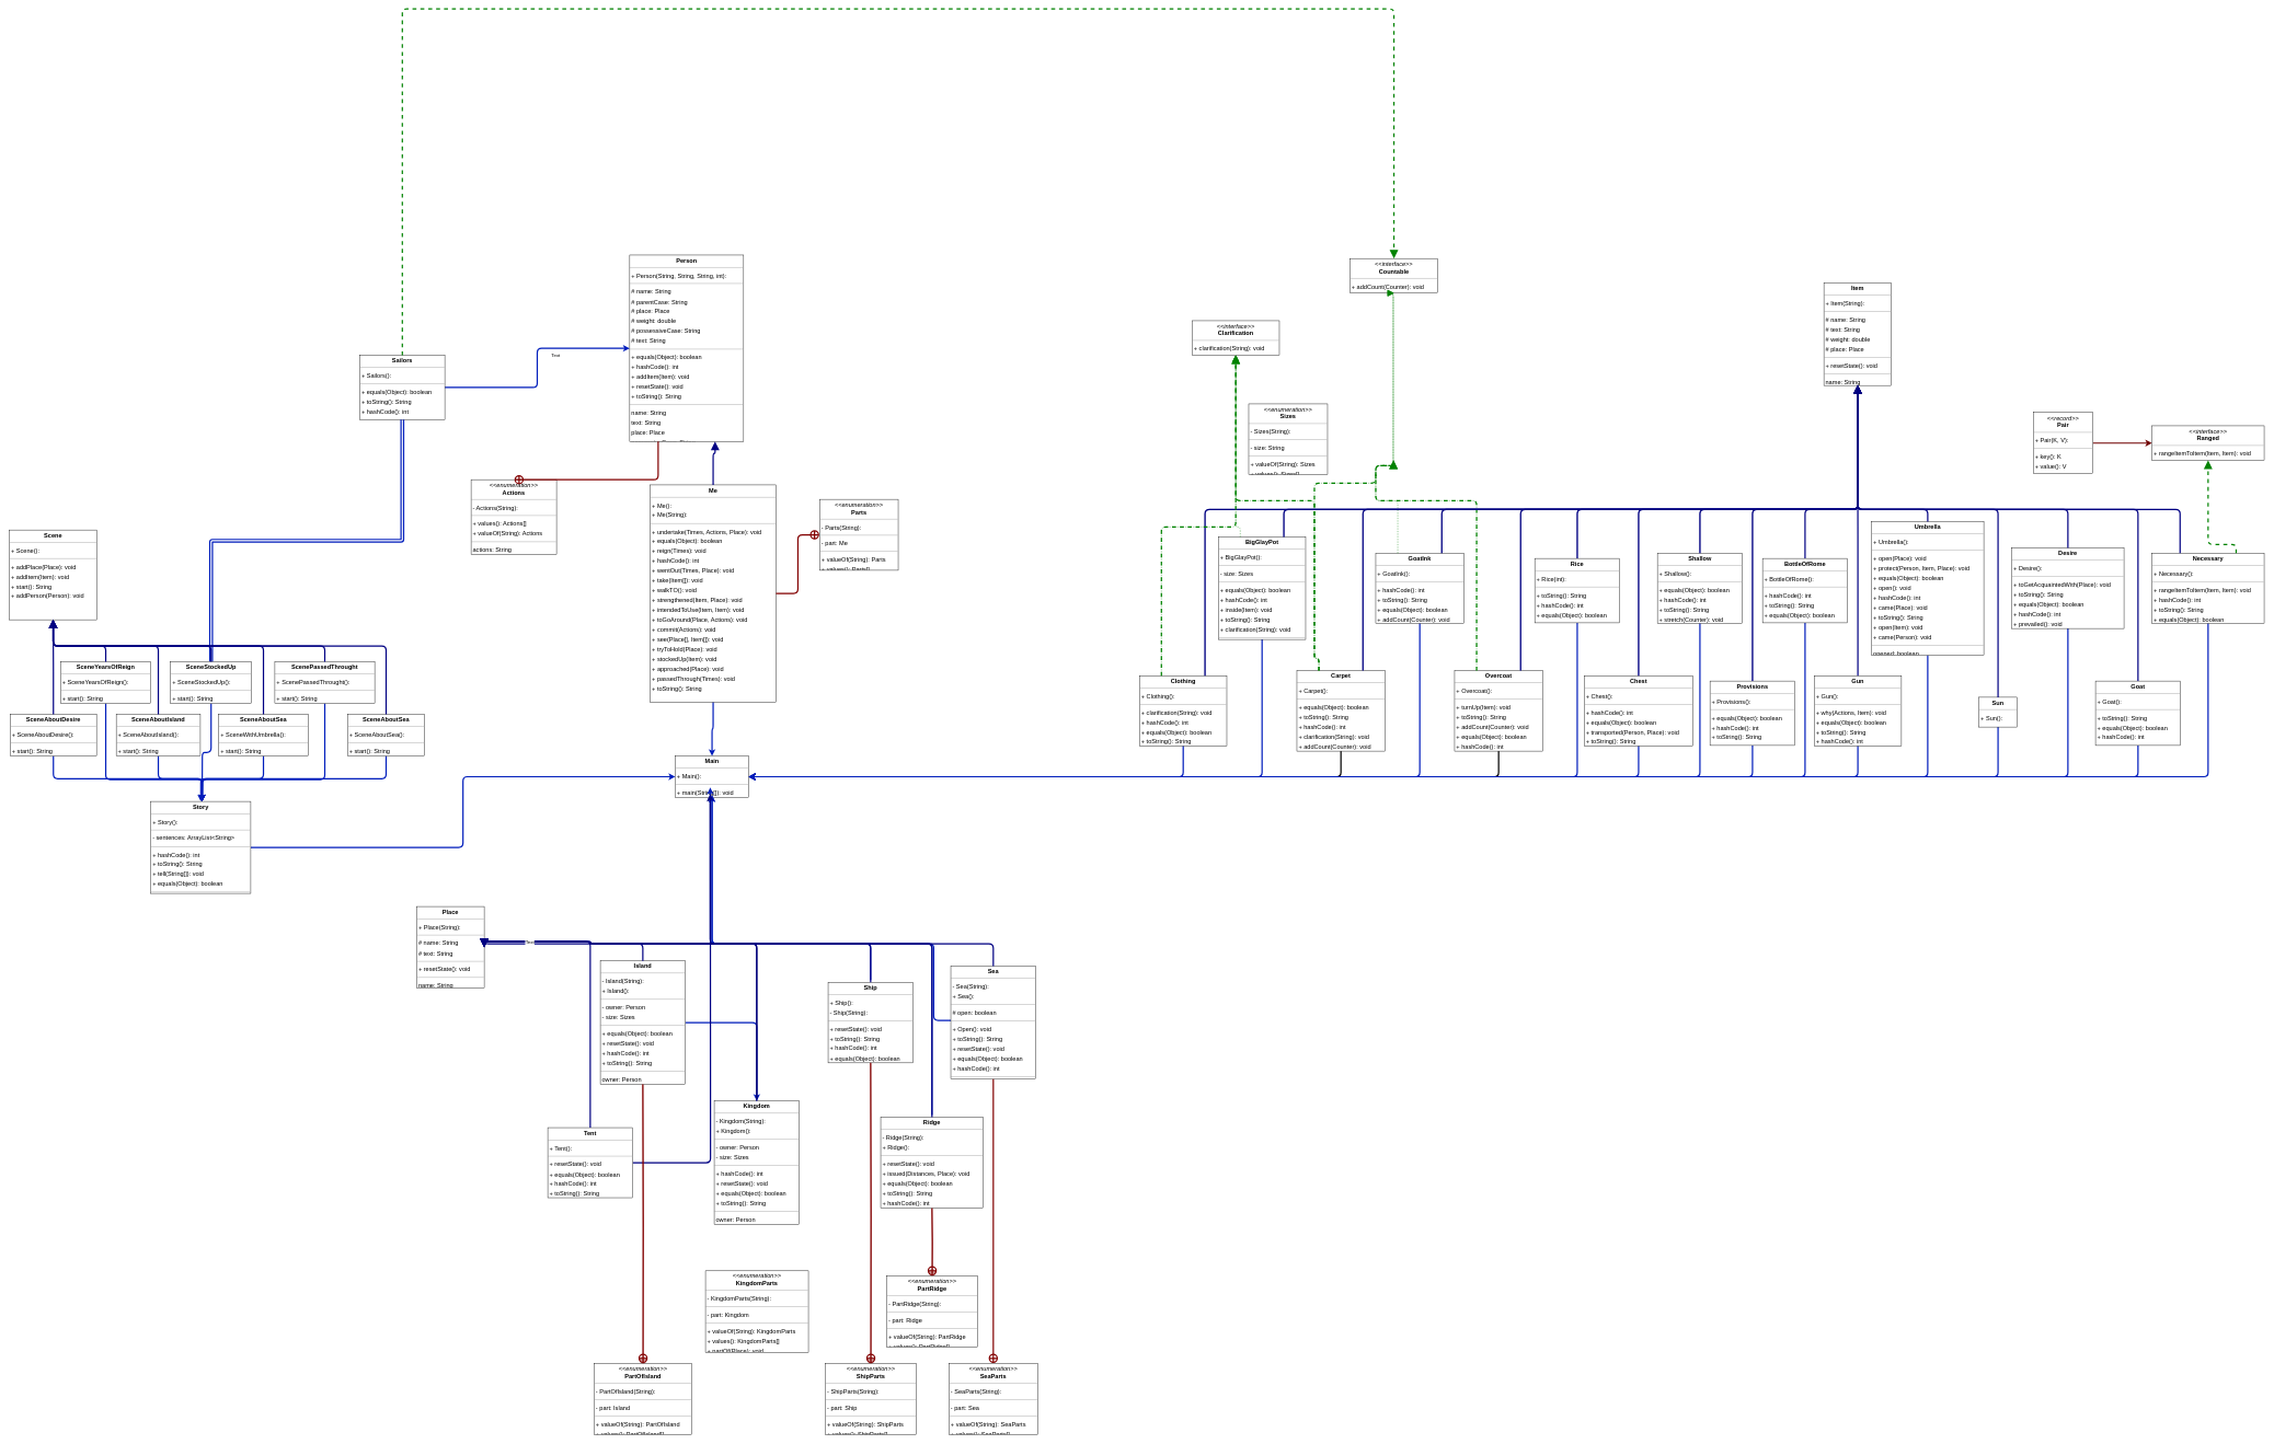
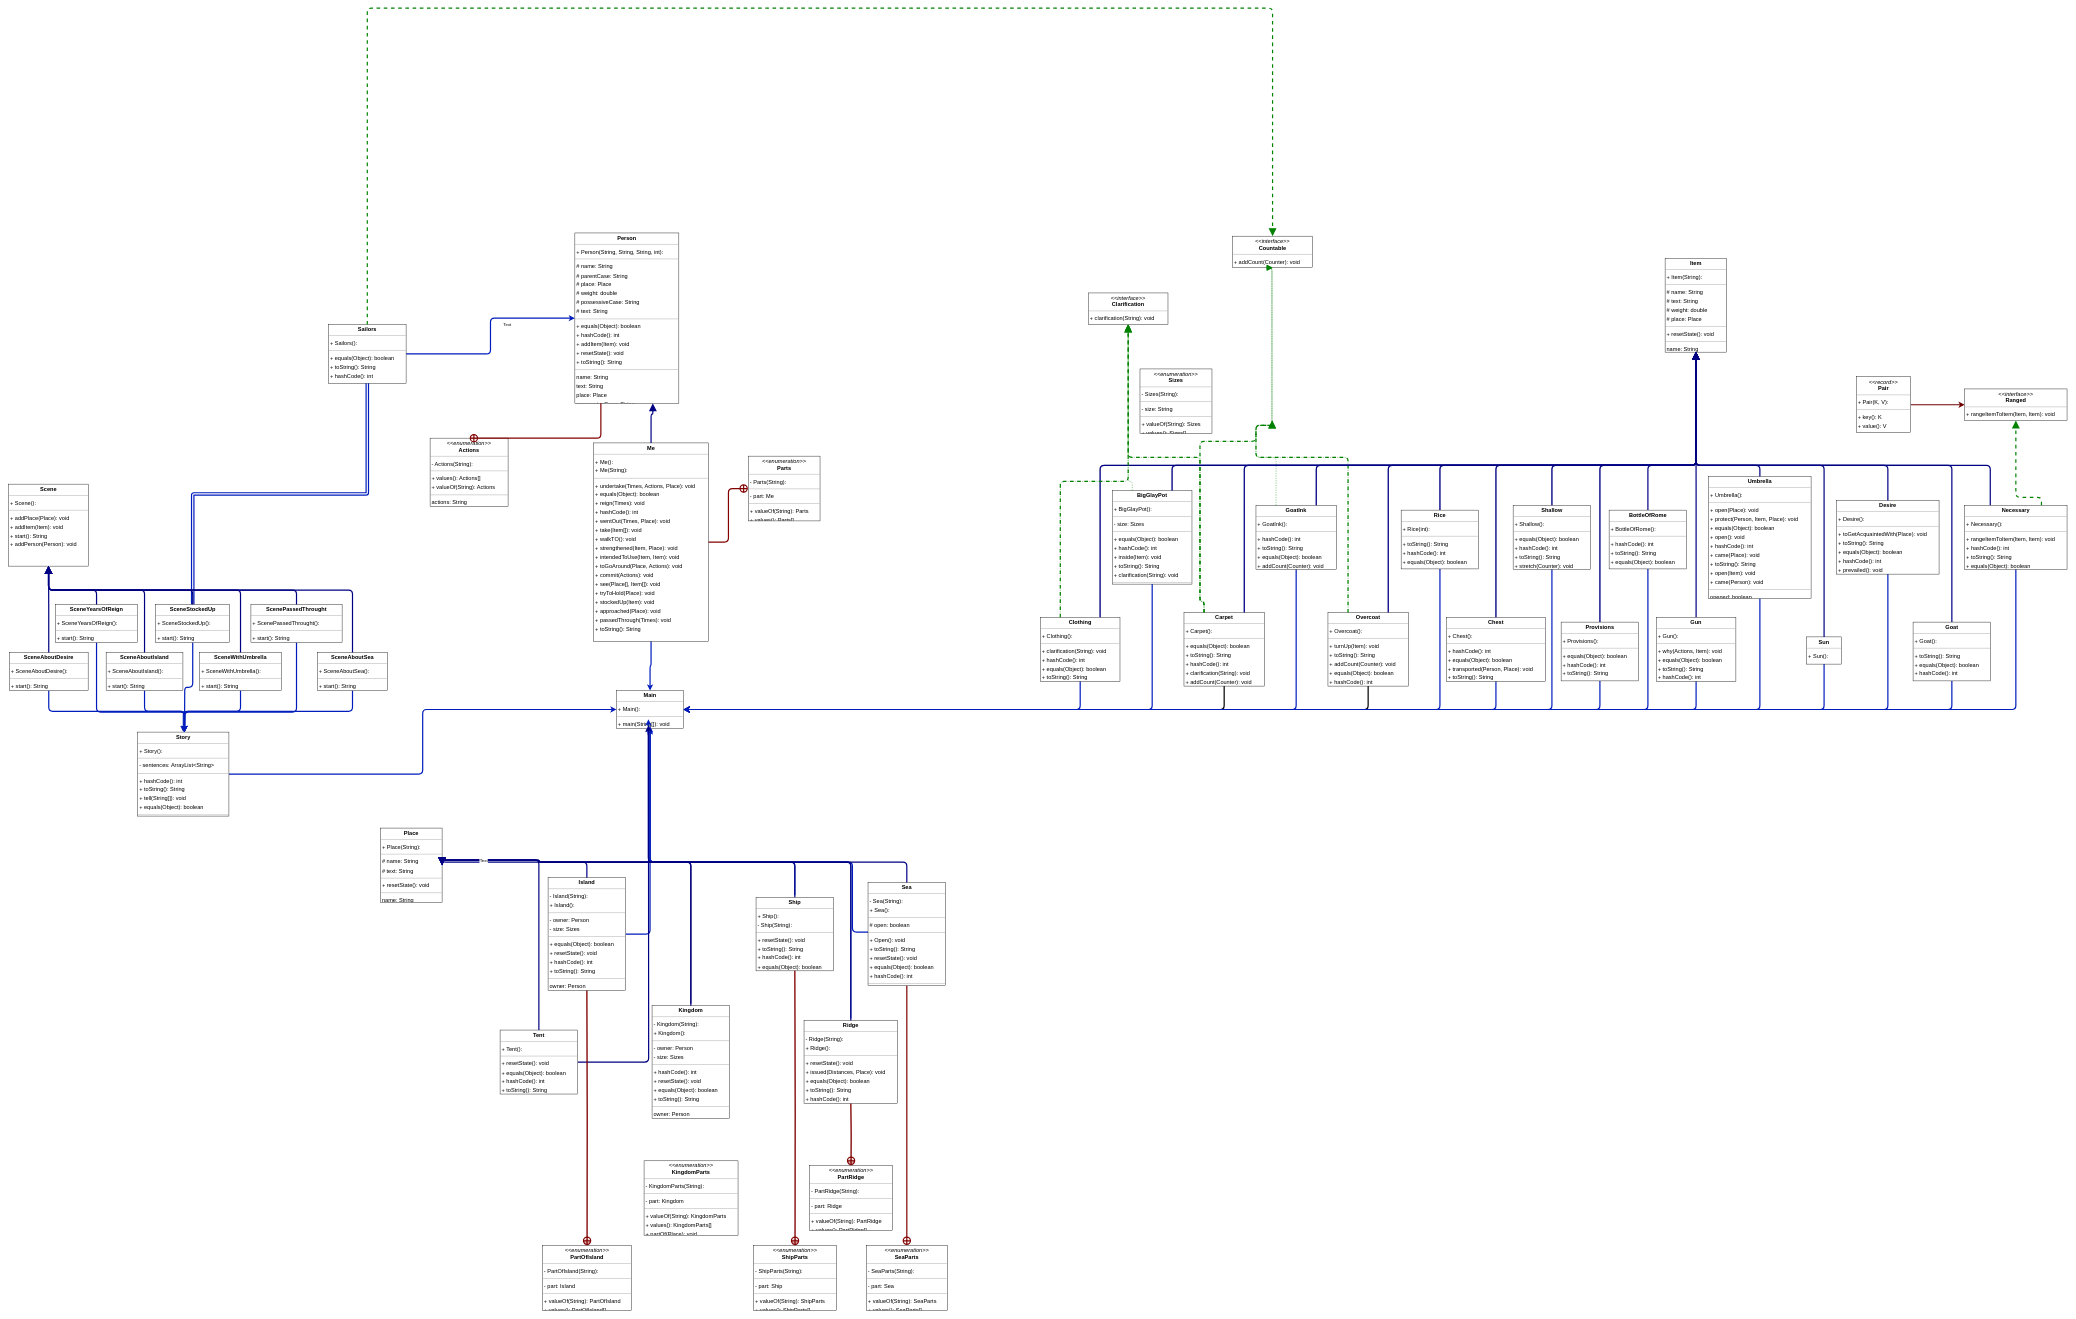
- <mxCell id="66" value="&lt;p style=&quot;margin:0px;margin-top:4px;text-align:center;&quot;&gt;&lt;b&gt;SceneAboutSea&lt;/b&gt;&lt;/p&gt;&lt;hr size=&quot;1&quot;/&gt;&lt;p style=&quot;margin:0 0 0 4px;line-height:1.6;&quot;&gt;+ SceneWithUmbrella(): &lt;/p&gt;&lt;hr size=&quot;1&quot;/&gt;&lt;p style=&quot;margin:0 0 0 4px;line-height:1.6;&quot;&gt;+ start(): String&lt;/p&gt;" style="verticalAlign=top;align=left;overflow=fill;fontSize=14;fontFamily=Helvetica;html=1;rounded=0;shadow=0;comic=0;labelBackgroundColor=none;strokeWidth=1;" parent="1" vertex="1"><mxGeometry x="498" y="1631" width="204" height="95" as="geometry" /></mxCell>
+ <mxCell id="66" value="&lt;p style=&quot;margin:0px;margin-top:4px;text-align:center;&quot;&gt;&lt;b&gt;SceneWithUmbrella&lt;/b&gt;&lt;/p&gt;&lt;hr size=&quot;1&quot;/&gt;&lt;p style=&quot;margin:0 0 0 4px;line-height:1.6;&quot;&gt;+ SceneWithUmbrella(): &lt;/p&gt;&lt;hr size=&quot;1&quot;/&gt;&lt;p style=&quot;margin:0 0 0 4px;line-height:1.6;&quot;&gt;+ start(): String&lt;/p&gt;" style="verticalAlign=top;align=left;overflow=fill;fontSize=14;fontFamily=Helvetica;html=1;rounded=0;shadow=0;comic=0;labelBackgroundColor=none;strokeWidth=1;" parent="1" vertex="1"><mxGeometry x="498" y="1631" width="204" height="95" as="geometry" /></mxCell>
- <mxCell id="23" style="edgeStyle=orthogonalEdgeStyle;html=1;exitX=1;exitY=0.5;exitDx=0;exitDy=0;strokeWidth=3;fillColor=#0050ef;strokeColor=#001DBC;" parent="1" source="24" target="27" edge="1"><mxGeometry relative="1" as="geometry" /></mxCell>
+ <mxCell id="23" style="edgeStyle=orthogonalEdgeStyle;html=1;exitX=1;exitY=0.5;exitDx=0;exitDy=0;entryX=0.5;entryY=1;entryDx=0;entryDy=0;strokeWidth=3;fillColor=#0050ef;strokeColor=#001DBC;" parent="1" source="24" target="29" edge="1"><mxGeometry relative="1" as="geometry" /></mxCell>
